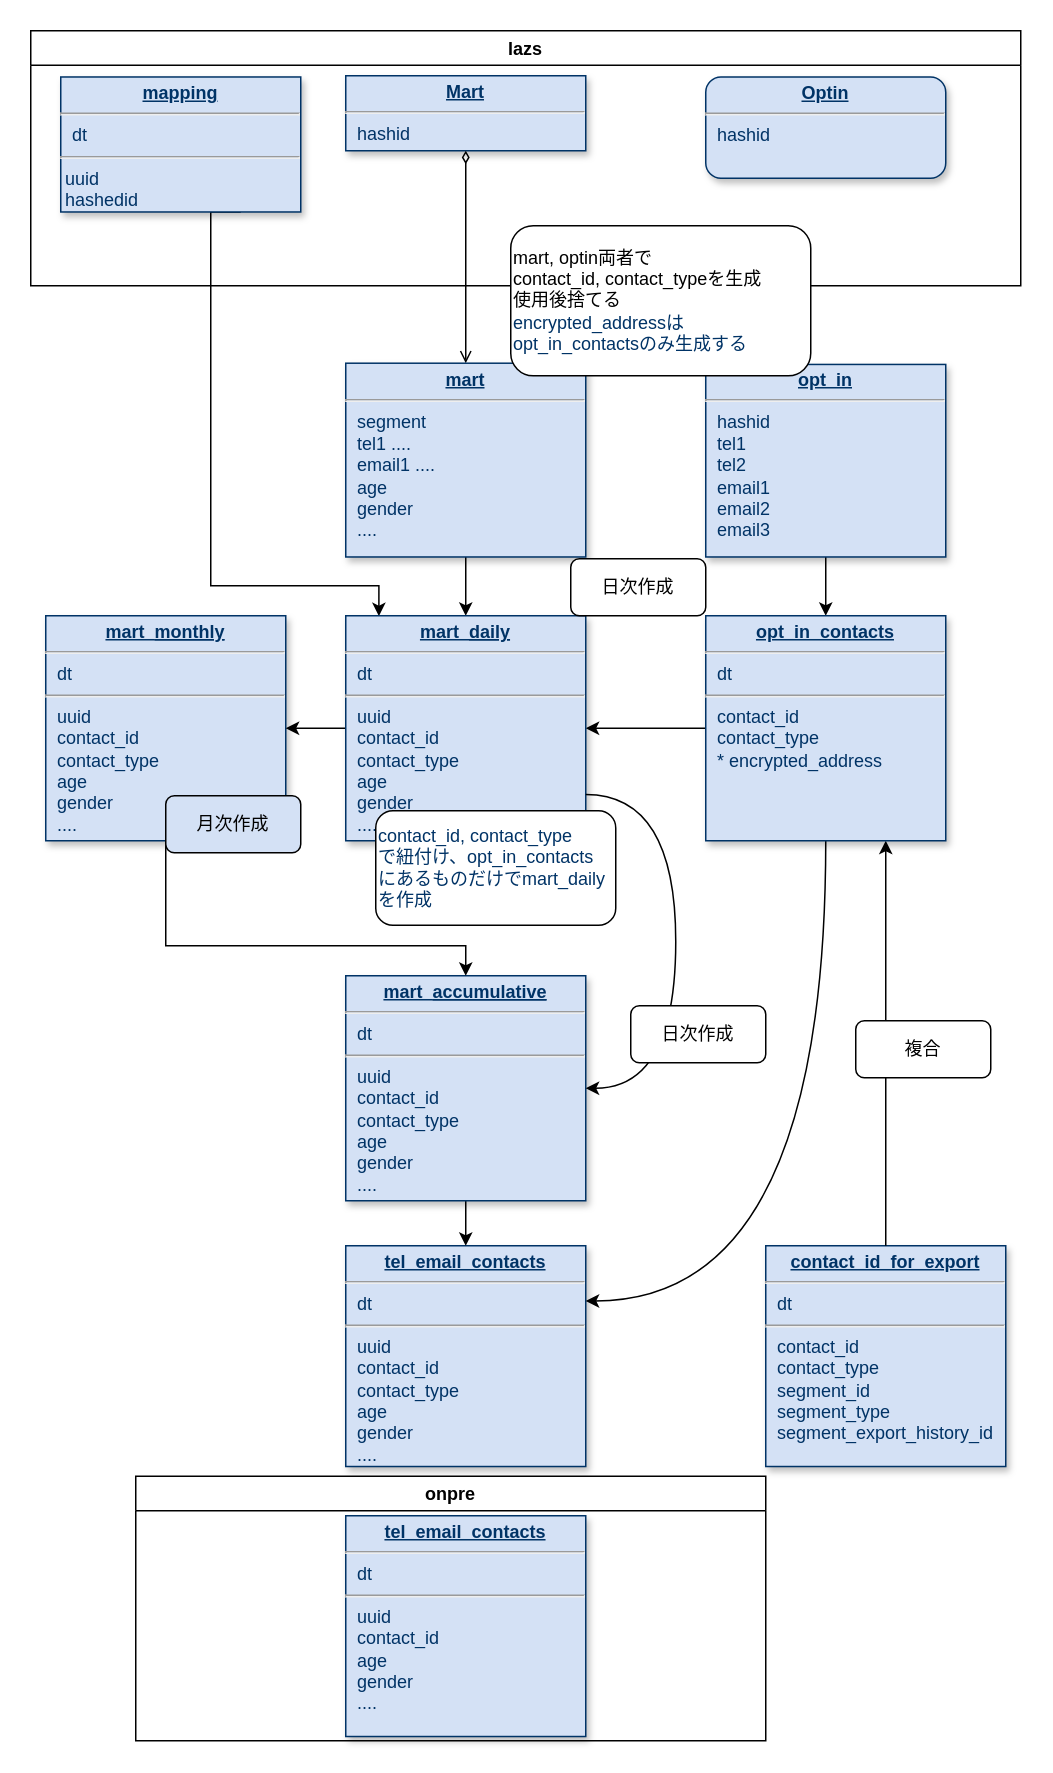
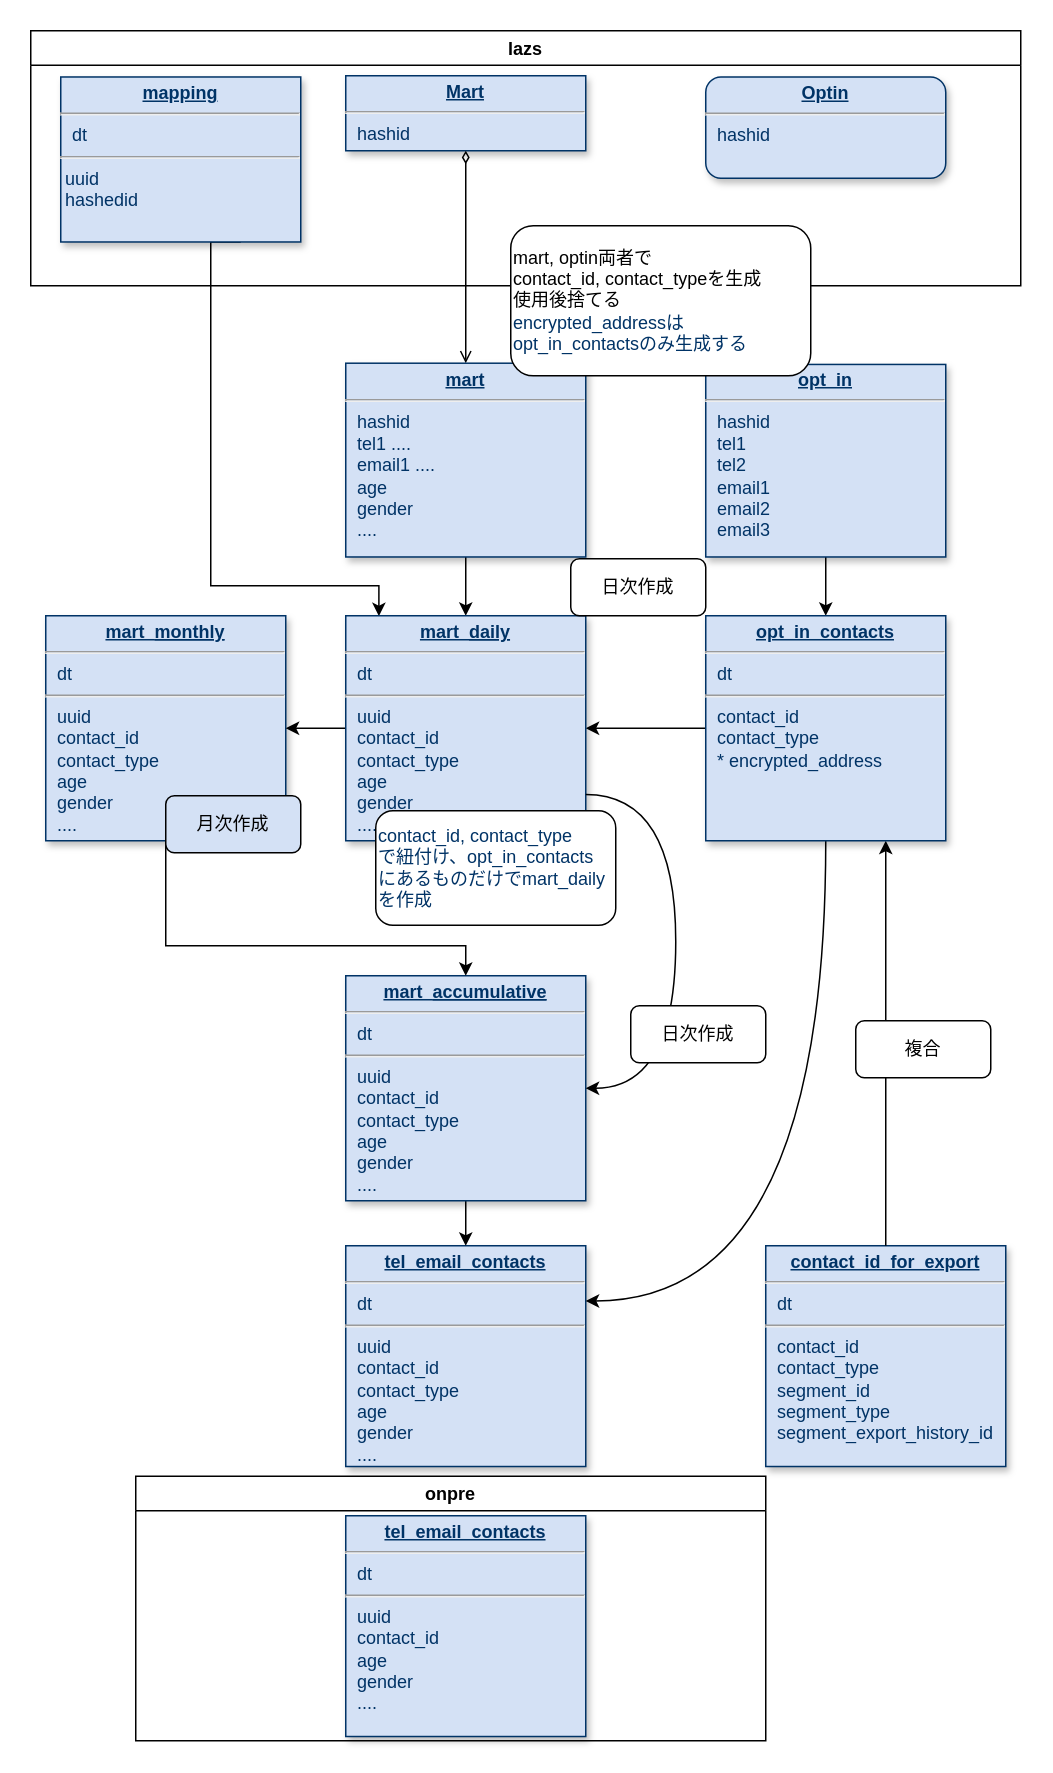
- <mxCell id="30" value="&lt;p style=&quot;margin: 0px ; margin-top: 4px ; text-align: center ; text-decoration: underline&quot;&gt;&lt;strong&gt;mapping&lt;/strong&gt;&lt;/p&gt;&lt;hr&gt;&lt;p style=&quot;margin: 0px ; margin-left: 8px&quot;&gt;dt&lt;/p&gt;&lt;hr&gt;&lt;blockquote style=&quot;margin: 0 0 0 40px ; border: none ; padding: 0px&quot;&gt;&lt;/blockquote&gt;&lt;span&gt;&lt;div&gt;&lt;span&gt;&amp;nbsp;uuid&lt;/span&gt;&lt;/div&gt;&lt;/span&gt;&lt;div&gt;&lt;span&gt;&amp;nbsp;hashedid&lt;/span&gt;&lt;/div&gt;" style="verticalAlign=top;align=left;overflow=fill;fontSize=12;fontFamily=Helvetica;html=1;strokeColor=#003366;shadow=1;fillColor=#D4E1F5;fontColor=#003366" vertex="1" parent="29"><mxGeometry x="20" y="30.82" width="160" height="90" as="geometry" /></mxCell>
+ <mxCell id="30" value="&lt;p style=&quot;margin: 0px ; margin-top: 4px ; text-align: center ; text-decoration: underline&quot;&gt;&lt;strong&gt;mapping&lt;/strong&gt;&lt;/p&gt;&lt;hr&gt;&lt;p style=&quot;margin: 0px ; margin-left: 8px&quot;&gt;dt&lt;/p&gt;&lt;hr&gt;&lt;blockquote style=&quot;margin: 0 0 0 40px ; border: none ; padding: 0px&quot;&gt;&lt;/blockquote&gt;&lt;span&gt;&lt;div&gt;&lt;span&gt;&amp;nbsp;uuid&lt;/span&gt;&lt;/div&gt;&lt;/span&gt;&lt;div&gt;&lt;span&gt;&amp;nbsp;hashedid&lt;/span&gt;&lt;/div&gt;" style="verticalAlign=top;align=left;overflow=fill;fontSize=12;fontFamily=Helvetica;html=1;strokeColor=#003366;shadow=1;fillColor=#D4E1F5;fontColor=#003366" vertex="1" parent="29"><mxGeometry x="20" y="30.82" width="160" height="110" as="geometry" /></mxCell>
- <mxCell id="18" value="&lt;p style=&quot;margin: 0px ; margin-top: 4px ; text-align: center ; text-decoration: underline&quot;&gt;&lt;b&gt;mart&lt;/b&gt;&lt;/p&gt;&lt;hr&gt;&lt;p style=&quot;margin: 0px 0px 0px 8px&quot;&gt;segment&lt;br&gt;&lt;/p&gt;&lt;p style=&quot;margin: 0px 0px 0px 8px&quot;&gt;tel1 ....&amp;nbsp;&lt;/p&gt;&lt;p style=&quot;margin: 0px 0px 0px 8px&quot;&gt;email1 ....&lt;/p&gt;&lt;p style=&quot;margin: 0px 0px 0px 8px&quot;&gt;age&lt;/p&gt;&lt;p style=&quot;margin: 0px 0px 0px 8px&quot;&gt;gender&lt;/p&gt;&lt;p style=&quot;margin: 0px 0px 0px 8px&quot;&gt;....&lt;/p&gt;" style="verticalAlign=top;align=left;overflow=fill;fontSize=12;fontFamily=Helvetica;html=1;strokeColor=#003366;shadow=1;fillColor=#D4E1F5;fontColor=#003366" parent="1" vertex="1"><mxGeometry x="230" y="241.64" width="160" height="129.18" as="geometry" /></mxCell>
+ <mxCell id="18" value="&lt;p style=&quot;margin: 0px ; margin-top: 4px ; text-align: center ; text-decoration: underline&quot;&gt;&lt;b&gt;mart&lt;/b&gt;&lt;/p&gt;&lt;hr&gt;&lt;p style=&quot;margin: 0px 0px 0px 8px&quot;&gt;hashid&lt;br&gt;&lt;/p&gt;&lt;p style=&quot;margin: 0px 0px 0px 8px&quot;&gt;tel1 ....&amp;nbsp;&lt;/p&gt;&lt;p style=&quot;margin: 0px 0px 0px 8px&quot;&gt;email1 ....&lt;/p&gt;&lt;p style=&quot;margin: 0px 0px 0px 8px&quot;&gt;age&lt;/p&gt;&lt;p style=&quot;margin: 0px 0px 0px 8px&quot;&gt;gender&lt;/p&gt;&lt;p style=&quot;margin: 0px 0px 0px 8px&quot;&gt;....&lt;/p&gt;" style="verticalAlign=top;align=left;overflow=fill;fontSize=12;fontFamily=Helvetica;html=1;strokeColor=#003366;shadow=1;fillColor=#D4E1F5;fontColor=#003366" parent="1" vertex="1"><mxGeometry x="230" y="241.64" width="160" height="129.18" as="geometry" /></mxCell>
